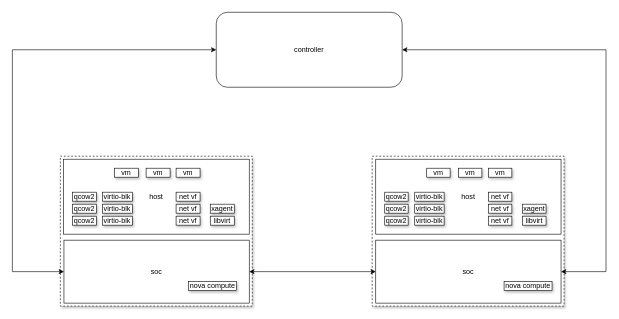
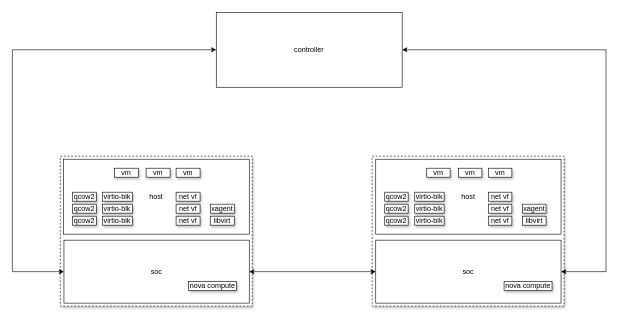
- <mxCell id="7" value="controller" style="whiteSpace=wrap;html=1;rounded=1;" vertex="1" parent="1"><mxGeometry x="360" y="20" width="310" height="125" as="geometry" /></mxCell>
+ <mxCell id="7" value="controller" style="rounded=0;whiteSpace=wrap;html=1;" vertex="1" parent="1"><mxGeometry x="360" y="20" width="310" height="125" as="geometry" /></mxCell>
